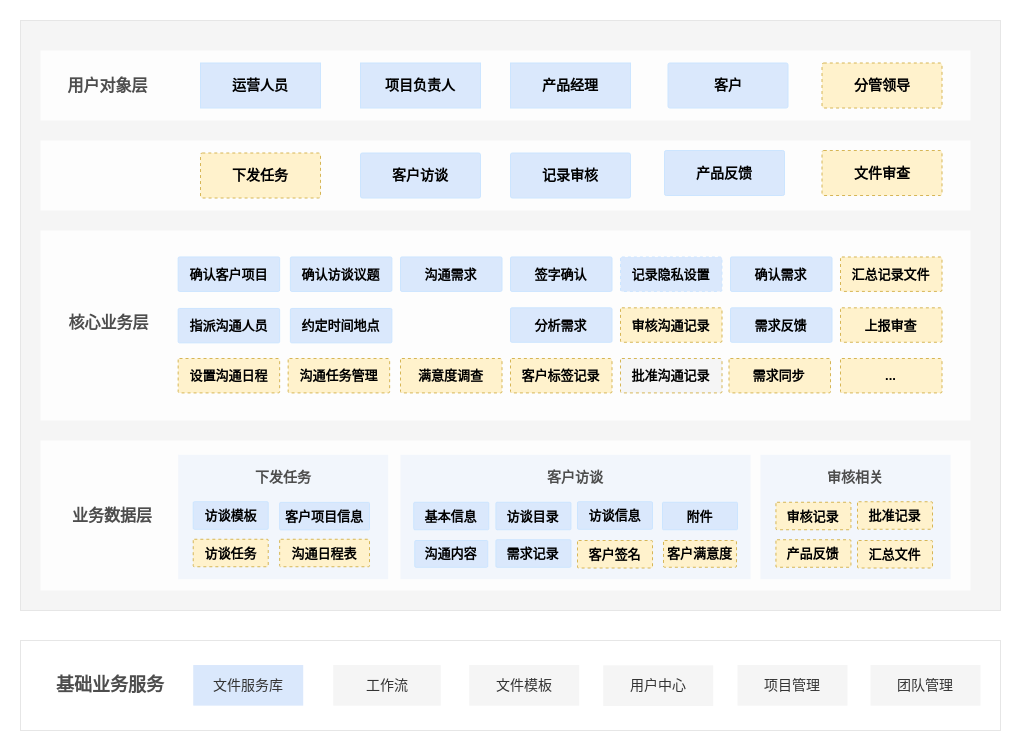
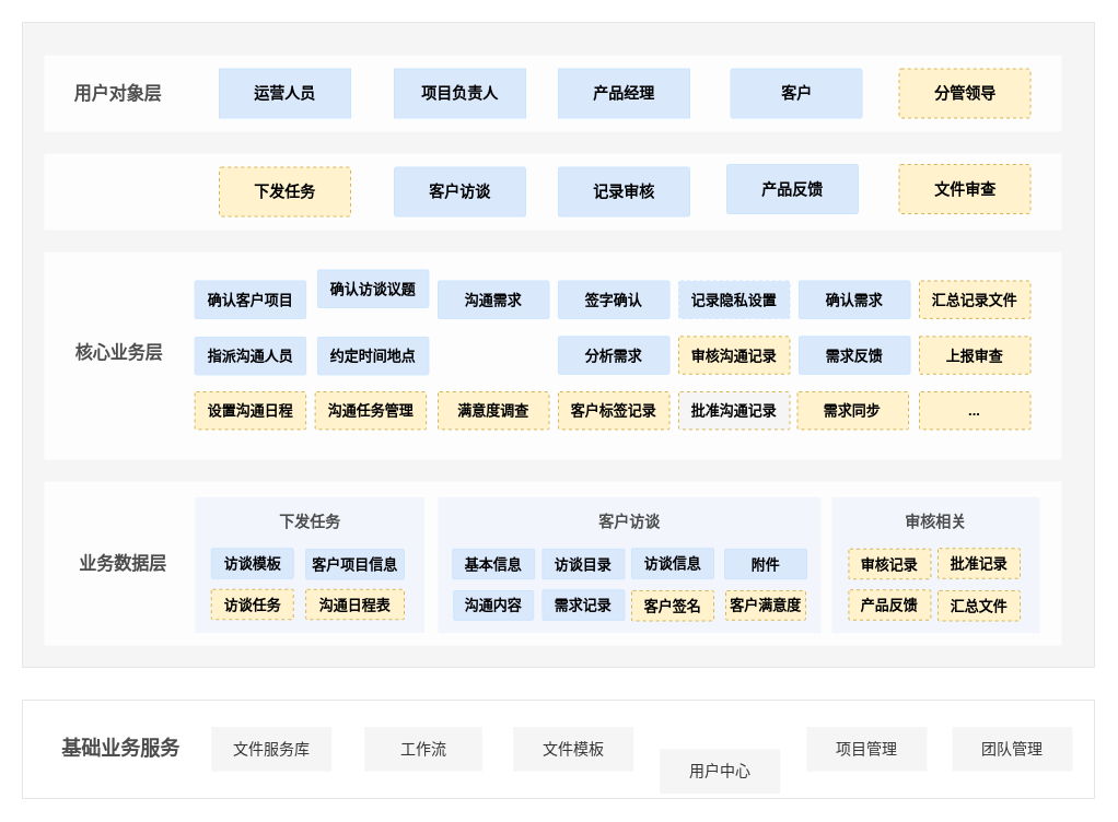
- <mxCell id="35" value="确认访谈议题" style="rounded=1;whiteSpace=wrap;html=1;fontSize=13;fillColor=#dae8fc;strokeColor=#CCE5FF;fontColor=default;arcSize=4;fontStyle=1;" vertex="1" parent="1"><mxGeometry x="289.882" y="256.487" width="101.499" height="34.412" as="geometry" /></mxCell>
+ <mxCell id="35" value="确认访谈议题" style="rounded=1;whiteSpace=wrap;html=1;fontSize=13;fillColor=#dae8fc;strokeColor=#CCE5FF;fontColor=default;arcSize=4;fontStyle=1;" vertex="1" parent="1"><mxGeometry x="289.882" y="246.487" width="101.499" height="34.412" as="geometry" /></mxCell>
- <mxCell id="51" value="上报审查" style="rounded=1;whiteSpace=wrap;html=1;fontSize=13;fillColor=#fff2cc;strokeColor=#d6b656;fontColor=default;arcSize=4;fontStyle=1;dashed=1;" vertex="1" parent="1"><mxGeometry x="840" y="307.349" width="101.499" height="34.412" as="geometry" /></mxCell>
+ <mxCell id="51" value="上报审查" style="whiteSpace=wrap;html=1;fontSize=13;fillColor=#fff2cc;strokeColor=#d6b656;fontColor=default;arcSize=4;fontStyle=1;dashed=1;rounded=0;" vertex="1" parent="1"><mxGeometry x="840" y="307.349" width="101.499" height="34.412" as="geometry" /></mxCell>
- <mxCell id="15" value="文件服务库" style="rounded=1;whiteSpace=wrap;html=1;fontSize=14;fillColor=#dae8fc;fontColor=#333333;strokeColor=none;arcSize=0;" parent="1" vertex="1"><mxGeometry x="192.73" y="664.53" width="110" height="40.62" as="geometry" /></mxCell>
+ <mxCell id="15" value="文件服务库" style="rounded=1;whiteSpace=wrap;html=1;fontSize=14;fillColor=#f5f5f5;fontColor=#333333;strokeColor=none;arcSize=0;" parent="1" vertex="1"><mxGeometry x="192.73" y="664.53" width="110" height="40.62" as="geometry" /></mxCell>
- <mxCell id="26" value="用户中心" style="rounded=1;whiteSpace=wrap;html=1;fontSize=14;fillColor=#f5f5f5;fontColor=#333333;strokeColor=none;arcSize=0;" parent="1" vertex="1"><mxGeometry x="602.73" y="664.84" width="110" height="40.62" as="geometry" /></mxCell>
+ <mxCell id="26" value="用户中心" style="rounded=1;whiteSpace=wrap;html=1;fontSize=14;fillColor=#f5f5f5;fontColor=#333333;strokeColor=none;arcSize=0;" parent="1" vertex="1"><mxGeometry x="602.73" y="684.84" width="110" height="40.62" as="geometry" /></mxCell>
